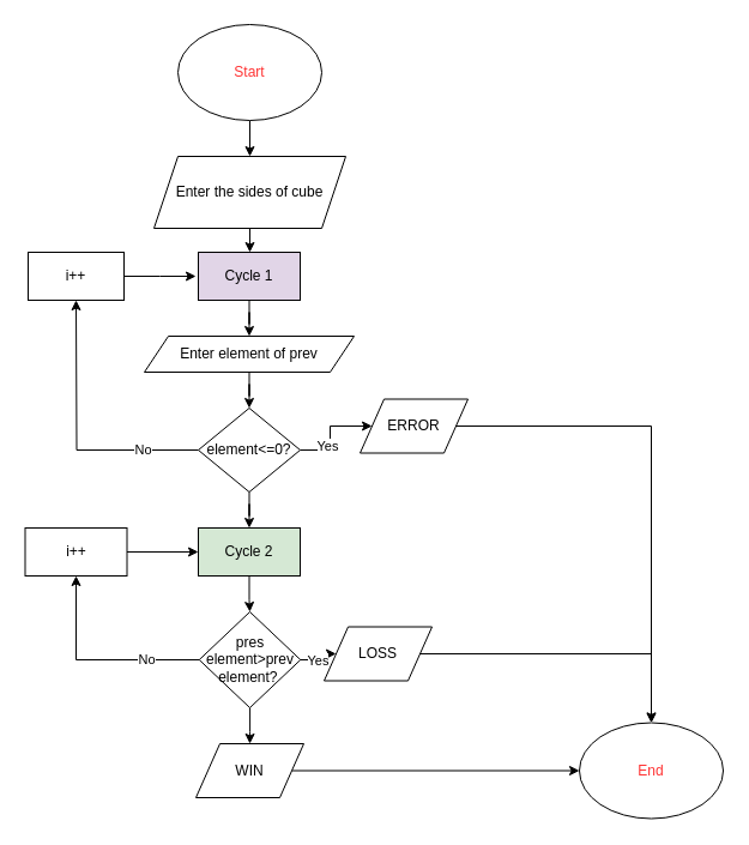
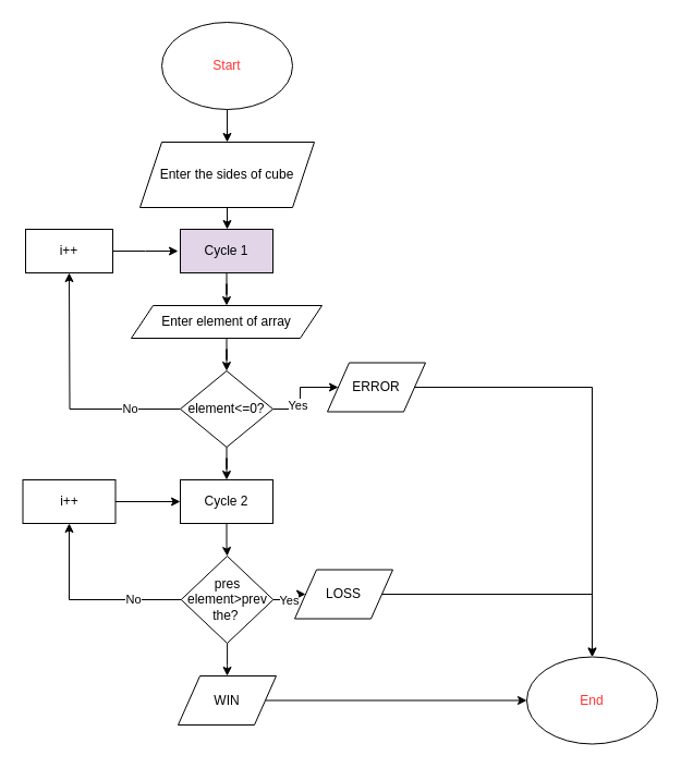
- <mxCell id="15" value="Enter element of prev" style="shape=parallelogram;perimeter=parallelogramPerimeter;whiteSpace=wrap;html=1;fixedSize=1;" vertex="1" parent="1"><mxGeometry x="120" y="280" width="175" height="30" as="geometry" /></mxCell>
+ <mxCell id="15" value="Enter element of array" style="shape=parallelogram;perimeter=parallelogramPerimeter;whiteSpace=wrap;html=1;fixedSize=1;" vertex="1" parent="1"><mxGeometry x="120" y="280" width="175" height="30" as="geometry" /></mxCell>
- <mxCell id="21" value="Cycle 2" style="rounded=0;whiteSpace=wrap;html=1;fillColor=#d5e8d4;" vertex="1" parent="1"><mxGeometry x="165" y="440" width="85" height="40" as="geometry" /></mxCell>
+ <mxCell id="21" value="Cycle 2" style="rounded=0;whiteSpace=wrap;html=1;" vertex="1" parent="1"><mxGeometry x="165" y="440" width="85" height="40" as="geometry" /></mxCell>
- <mxCell id="27" value="pres element&amp;gt;prev element?&amp;nbsp;" style="rhombus;whiteSpace=wrap;html=1;" vertex="1" parent="1"><mxGeometry x="165.75" y="510" width="84.5" height="80" as="geometry" /></mxCell>
+ <mxCell id="27" value="pres element&amp;gt;prev the?&amp;nbsp;" style="rhombus;whiteSpace=wrap;html=1;" vertex="1" parent="1"><mxGeometry x="165.75" y="510" width="84.5" height="80" as="geometry" /></mxCell>
